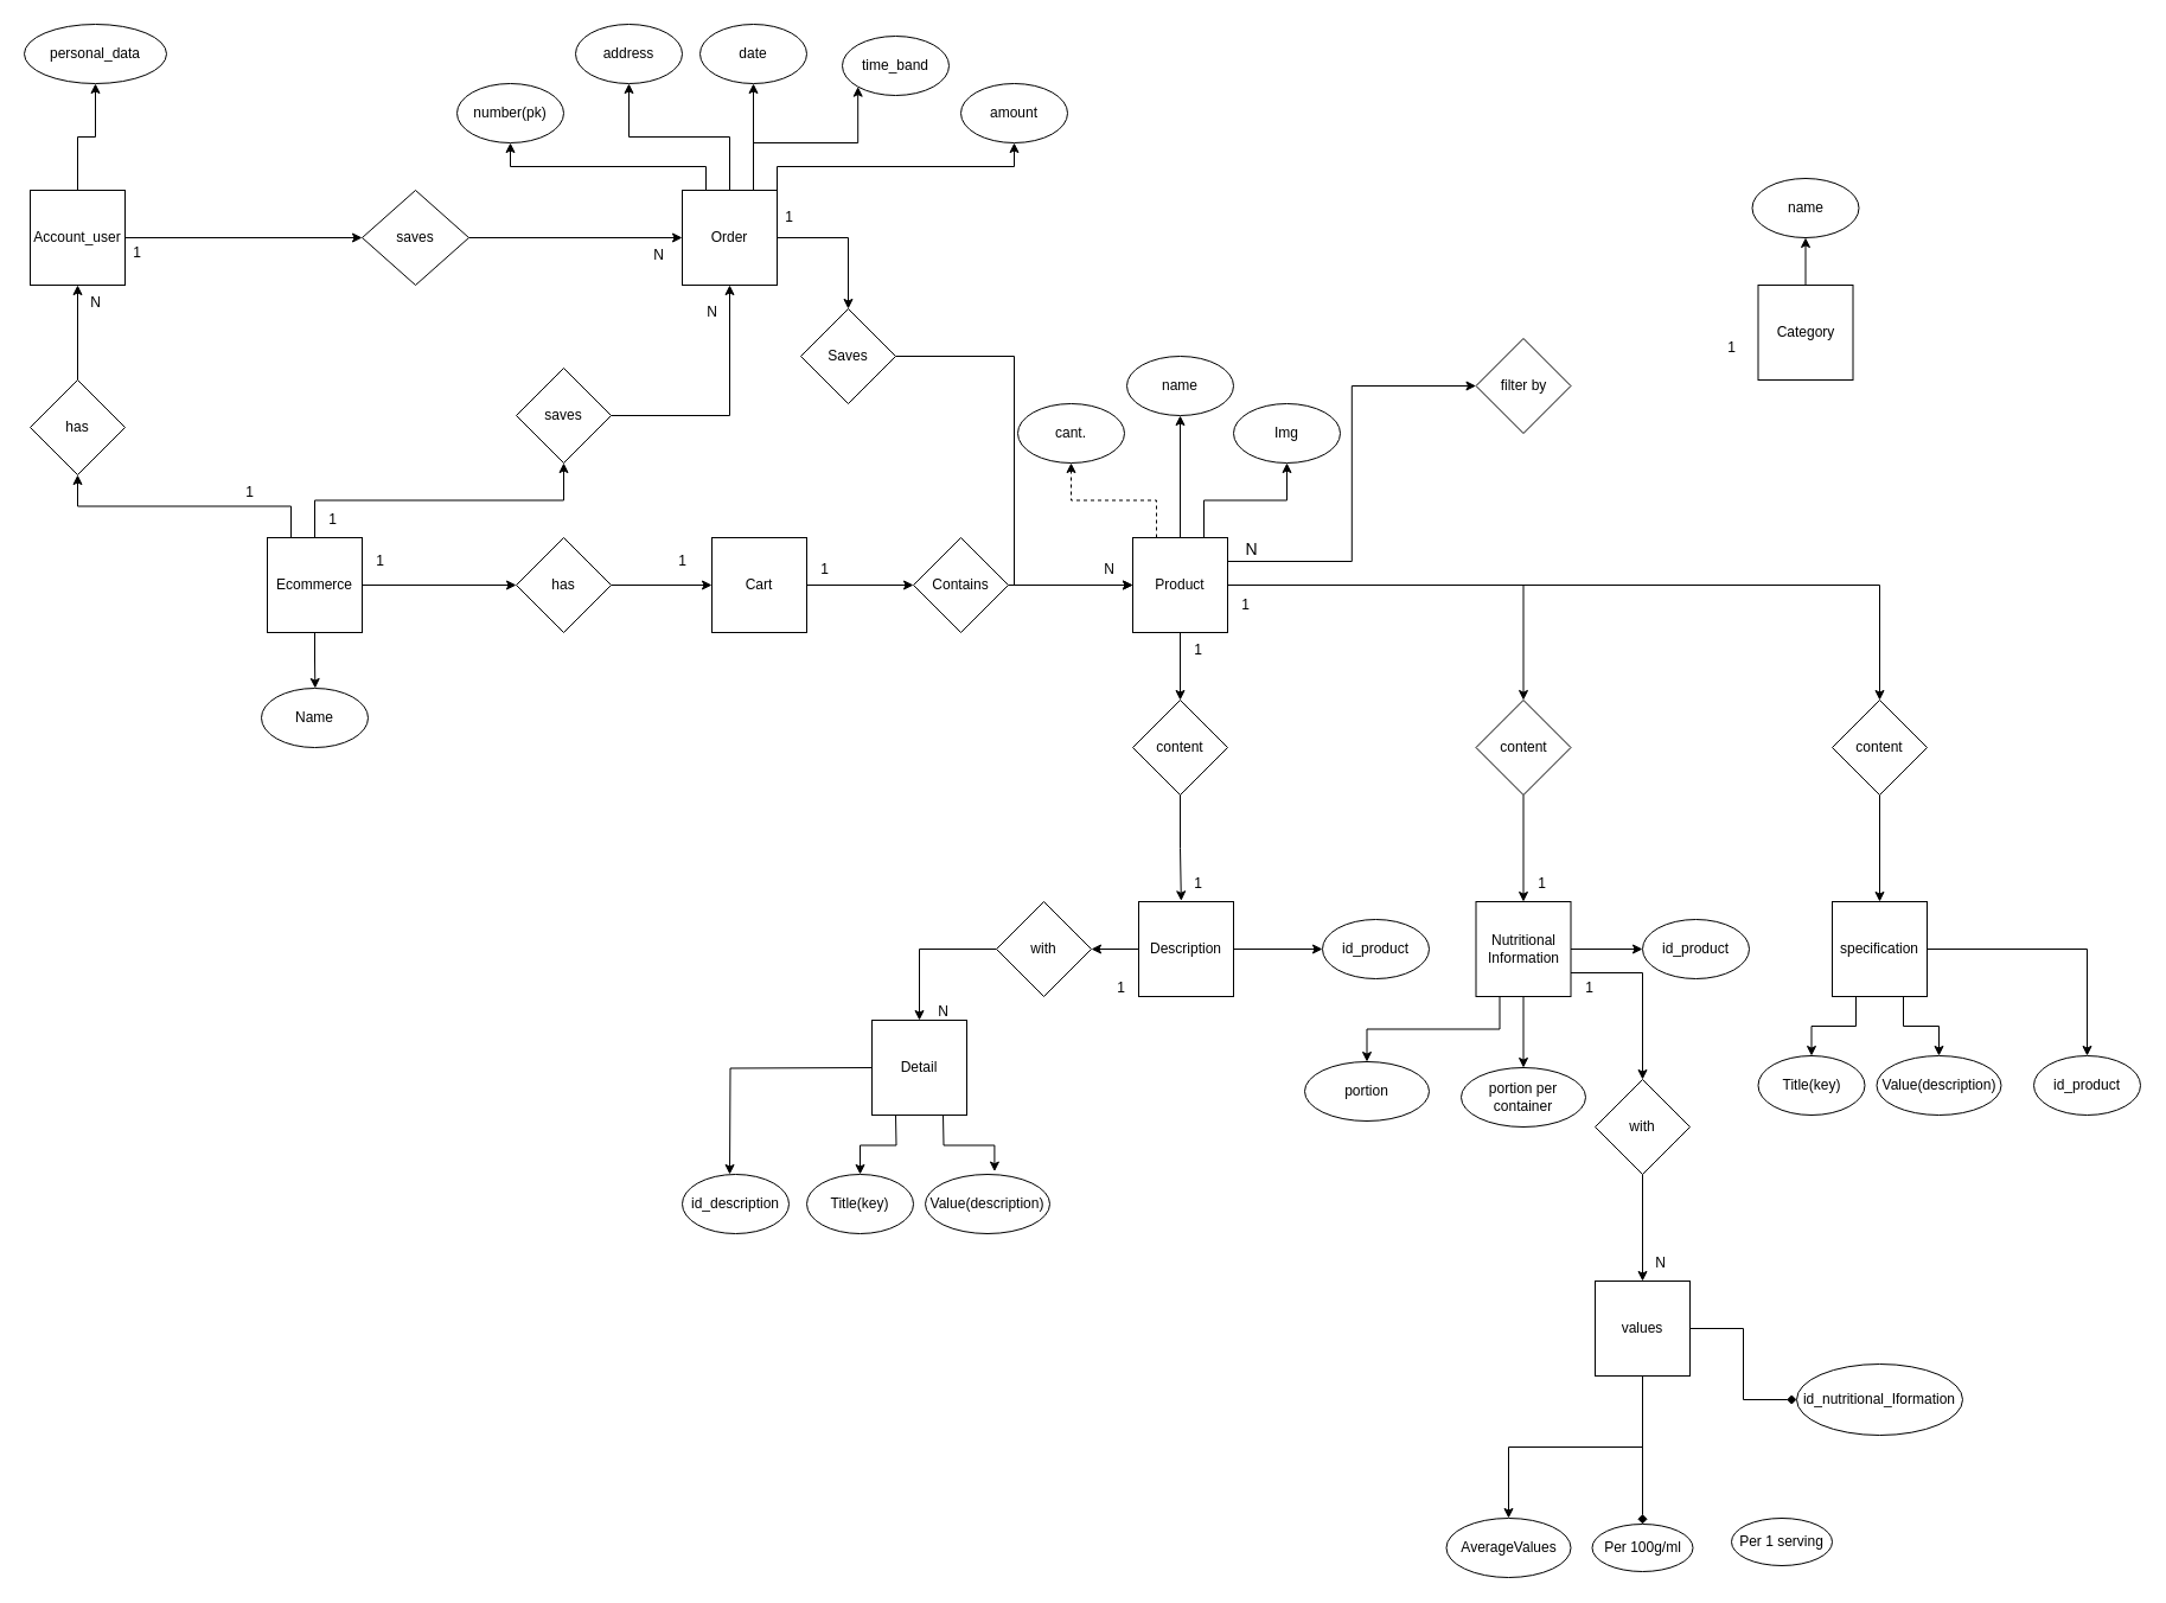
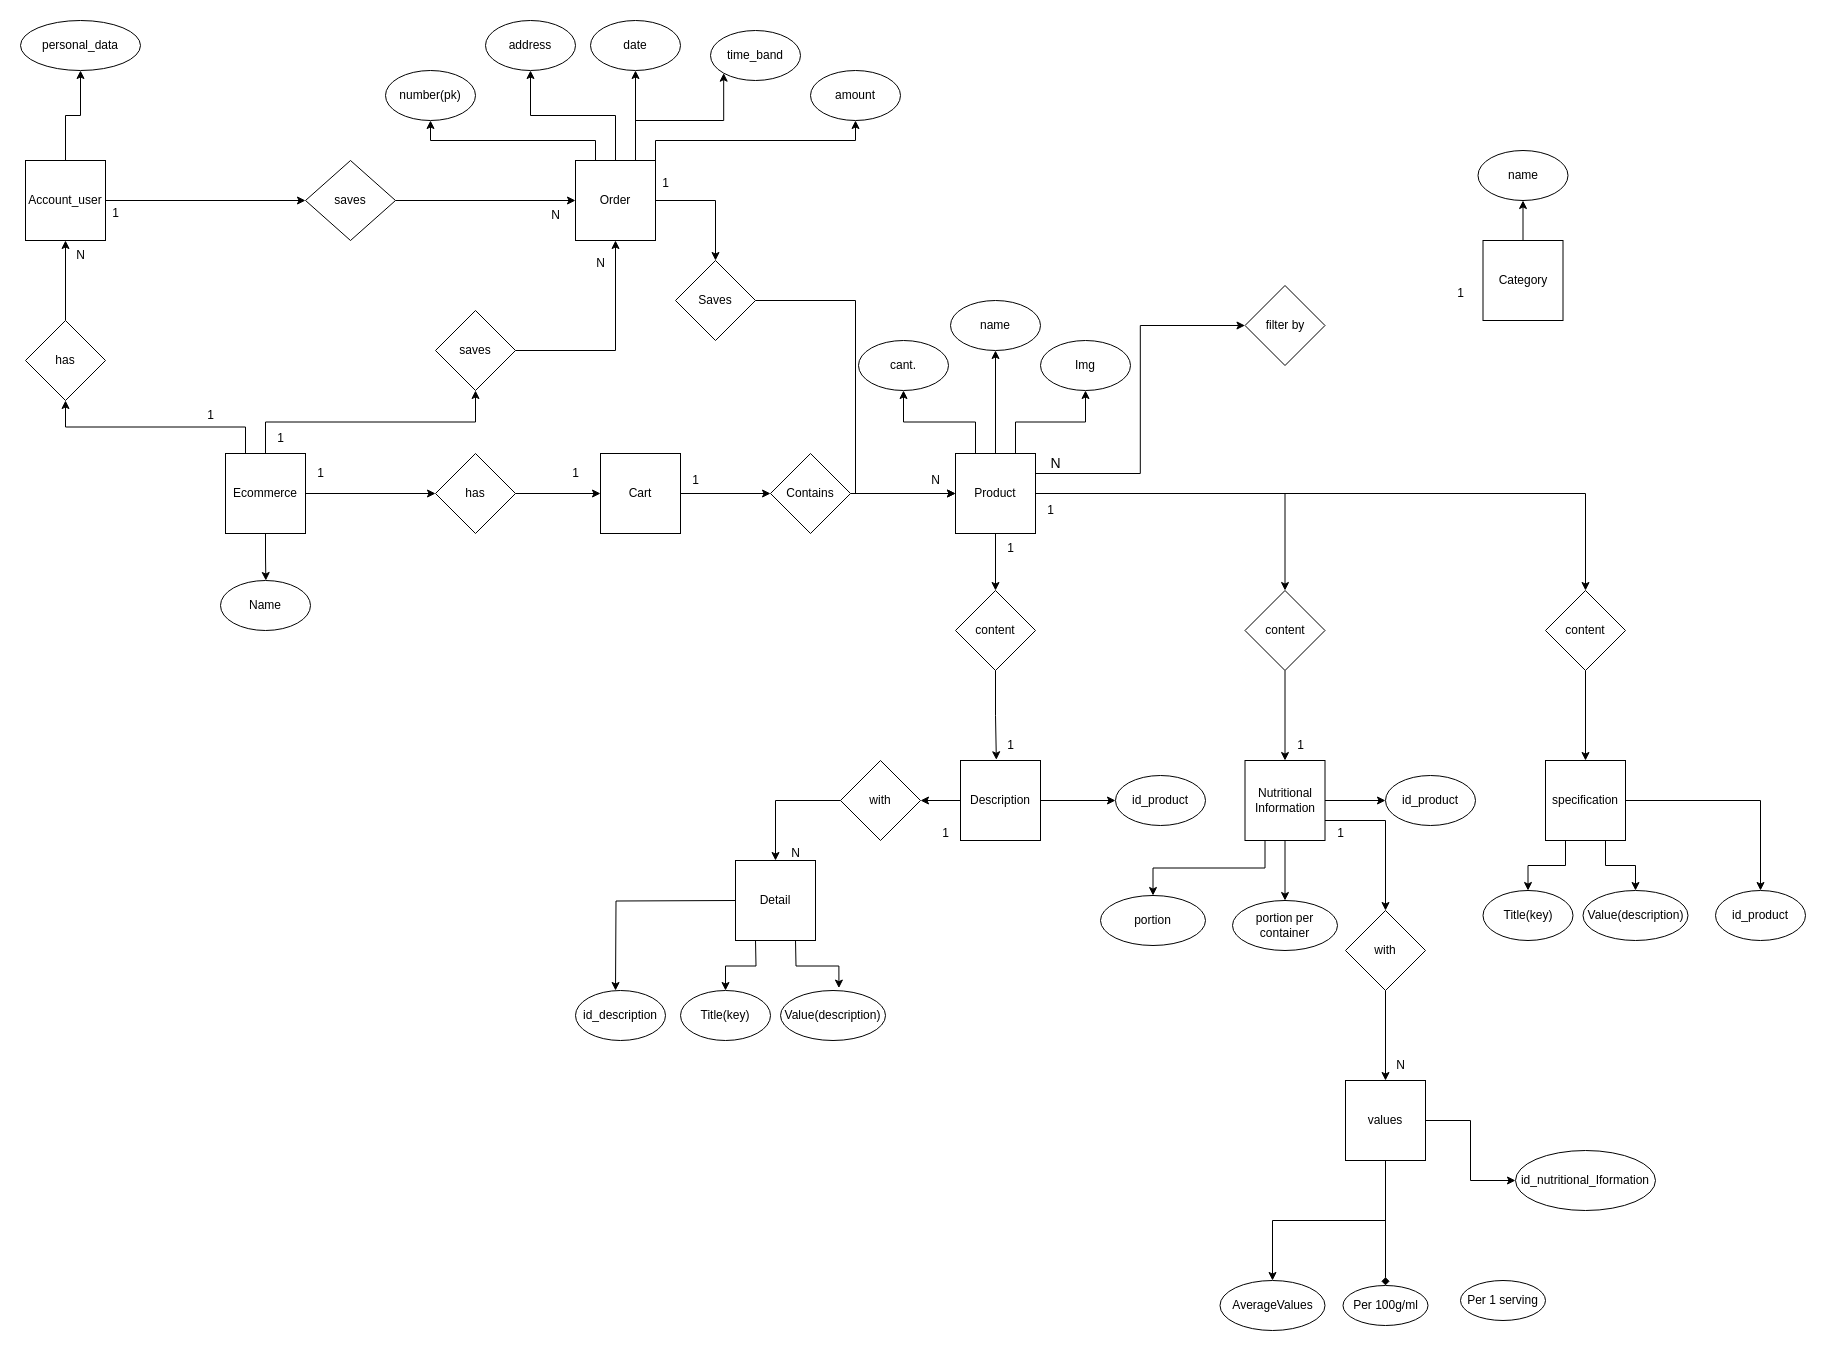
- <mxCell id="4" style="edgeStyle=orthogonalEdgeStyle;rounded=0;orthogonalLoop=1;jettySize=auto;html=1;exitX=0.25;exitY=0;exitDx=0;exitDy=0;entryX=0.5;entryY=1;entryDx=0;entryDy=0;dashed=1;" edge="1" parent="1" source="11" target="15"><mxGeometry relative="1" as="geometry" /></mxCell>
+ <mxCell id="4" style="edgeStyle=orthogonalEdgeStyle;rounded=0;orthogonalLoop=1;jettySize=auto;html=1;exitX=0.25;exitY=0;exitDx=0;exitDy=0;entryX=0.5;entryY=1;entryDx=0;entryDy=0;" edge="1" parent="1" source="11" target="15"><mxGeometry relative="1" as="geometry" /></mxCell>
- <mxCell id="68" style="edgeStyle=orthogonalEdgeStyle;rounded=0;orthogonalLoop=1;jettySize=auto;html=1;exitX=1;exitY=0.5;exitDx=0;exitDy=0;entryX=0;entryY=0.5;entryDx=0;entryDy=0;endArrow=diamond;" edge="1" parent="1" source="69" target="71"><mxGeometry relative="1" as="geometry" /></mxCell>
+ <mxCell id="68" style="edgeStyle=orthogonalEdgeStyle;rounded=0;orthogonalLoop=1;jettySize=auto;html=1;exitX=1;exitY=0.5;exitDx=0;exitDy=0;entryX=0;entryY=0.5;entryDx=0;entryDy=0;" edge="1" parent="1" source="69" target="71"><mxGeometry relative="1" as="geometry" /></mxCell>
